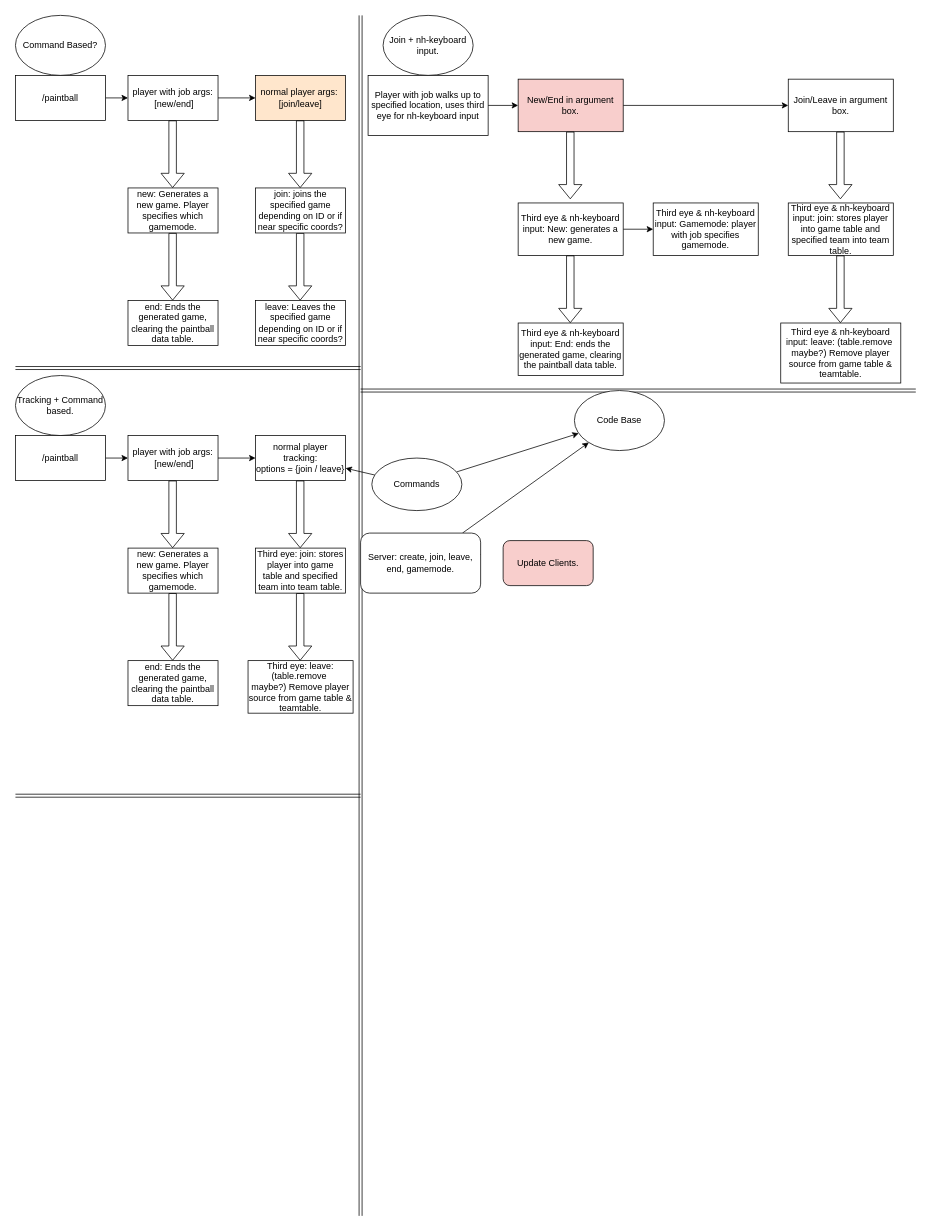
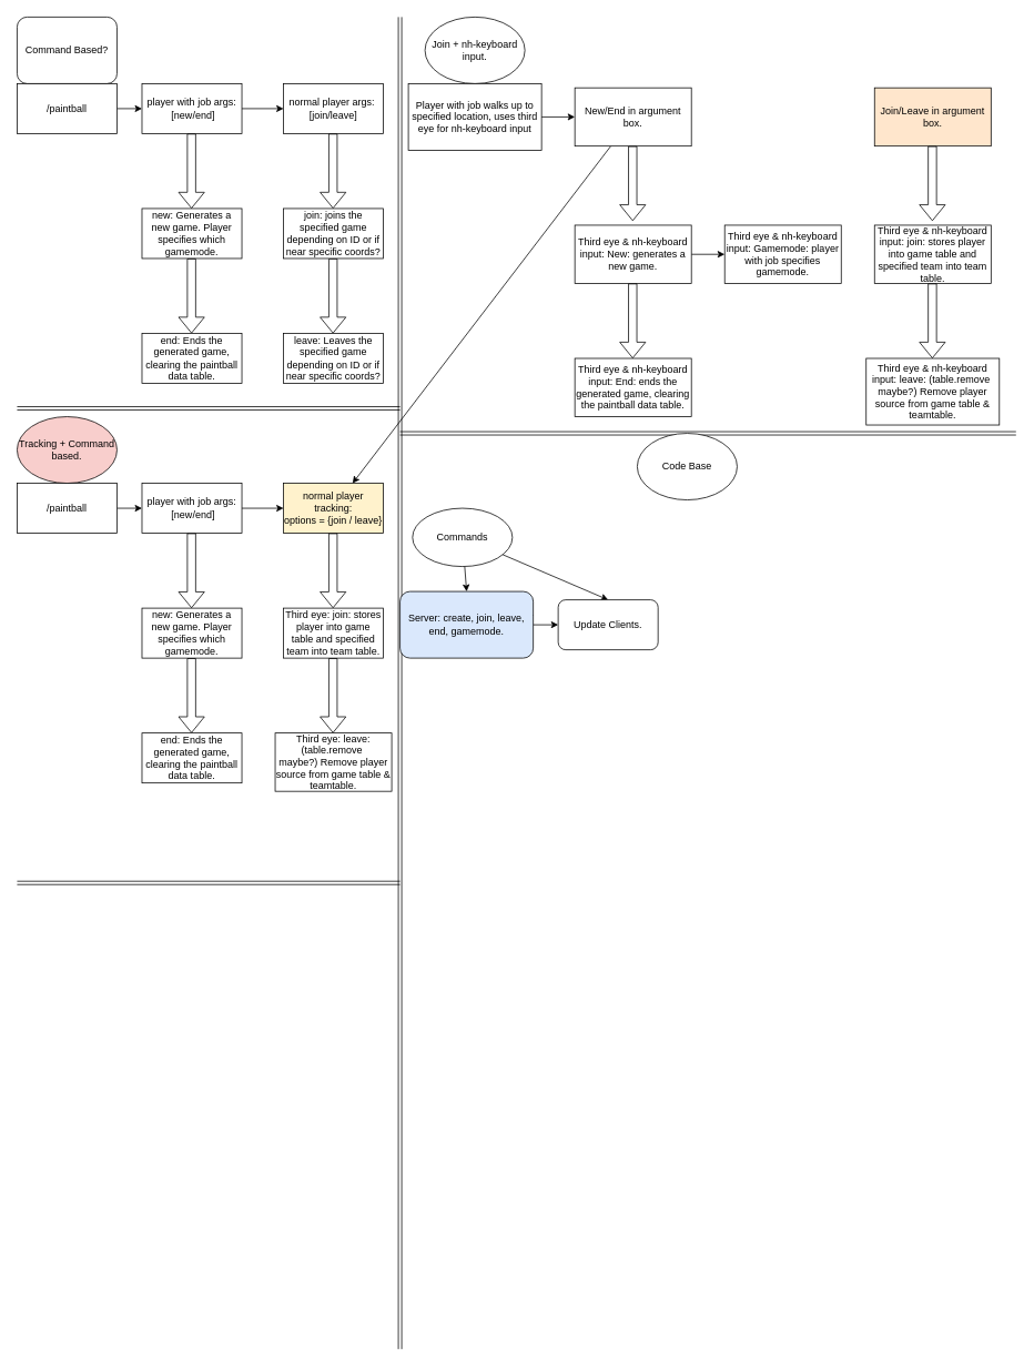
- <mxCell id="2" value="Command Based?" style="ellipse;whiteSpace=wrap;html=1;" vertex="1" parent="1"><mxGeometry width="120" height="80" as="geometry" x="20" y="20" /></mxCell>
+ <mxCell id="2" value="Command Based?" style="whiteSpace=wrap;html=1;rounded=1;" vertex="1" parent="1"><mxGeometry width="120" height="80" as="geometry" x="20" y="20" /></mxCell>
- <mxCell id="11" value="normal player args:&amp;nbsp;&lt;br&gt;[join/leave]" style="rounded=0;whiteSpace=wrap;html=1;fillColor=#ffe6cc;" vertex="1" parent="1"><mxGeometry x="340" y="100" width="120" height="60" as="geometry" /></mxCell>
+ <mxCell id="11" value="normal player args:&amp;nbsp;&lt;br&gt;[join/leave]" style="rounded=0;whiteSpace=wrap;html=1;" vertex="1" parent="1"><mxGeometry x="340" y="100" width="120" height="60" as="geometry" /></mxCell>
- <mxCell id="36" value="New/End in argument box." style="rounded=0;whiteSpace=wrap;html=1;fillColor=#f8cecc;" vertex="1" parent="1"><mxGeometry x="690" y="105" width="140" height="70" as="geometry" /></mxCell>
+ <mxCell id="36" value="New/End in argument box." style="rounded=0;whiteSpace=wrap;html=1;" vertex="1" parent="1"><mxGeometry x="690" y="105" width="140" height="70" as="geometry" /></mxCell>
- <mxCell id="35" style="edgeStyle=none;html=1;entryX=0;entryY=0.5;entryDx=0;entryDy=0;" edge="1" parent="1" source="36" target="38"><mxGeometry relative="1" as="geometry" /></mxCell>
+ <mxCell id="35" style="edgeStyle=none;html=1;" edge="1" parent="1" source="36" target="25"><mxGeometry relative="1" as="geometry" /></mxCell>
- <mxCell id="38" value="Join/Leave in argument box." style="rounded=0;whiteSpace=wrap;html=1;" vertex="1" parent="1"><mxGeometry x="1050" y="105" width="140" height="70" as="geometry" /></mxCell>
+ <mxCell id="38" value="Join/Leave in argument box." style="rounded=0;whiteSpace=wrap;html=1;fillColor=#ffe6cc;" vertex="1" parent="1"><mxGeometry x="1050" y="105" width="140" height="70" as="geometry" /></mxCell>
- <mxCell id="16" value="Tracking + Command based." style="ellipse;whiteSpace=wrap;html=1;" vertex="1" parent="1"><mxGeometry y="500" width="120" height="80" as="geometry" x="20" /></mxCell>
+ <mxCell id="16" value="Tracking + Command based." style="ellipse;whiteSpace=wrap;html=1;fillColor=#f8cecc;" vertex="1" parent="1"><mxGeometry y="500" width="120" height="80" as="geometry" x="20" /></mxCell>
- <mxCell id="51" style="edgeStyle=none;html=1;" edge="1" parent="1" source="52" target="49"><mxGeometry relative="1" as="geometry" /></mxCell>
+ <mxCell id="51" style="edgeStyle=none;html=1;entryX=0.5;entryY=0;entryDx=0;entryDy=0;" edge="1" parent="1" source="52" target="56"><mxGeometry relative="1" as="geometry" /></mxCell>
- <mxCell id="25" value="normal player tracking:&lt;br&gt;options = {join / leave}" style="rounded=0;whiteSpace=wrap;html=1;" vertex="1" parent="1"><mxGeometry x="340" y="580" width="120" height="60" as="geometry" /></mxCell>
+ <mxCell id="25" value="normal player tracking:&lt;br&gt;options = {join / leave}" style="rounded=0;whiteSpace=wrap;html=1;fillColor=#fff2cc;" vertex="1" parent="1"><mxGeometry x="340" y="580" width="120" height="60" as="geometry" /></mxCell>
- <mxCell id="50" style="edgeStyle=none;html=1;" edge="1" parent="1" source="52" target="25"><mxGeometry relative="1" as="geometry" /></mxCell>
+ <mxCell id="50" style="edgeStyle=none;html=1;entryX=0.5;entryY=0;entryDx=0;entryDy=0;" edge="1" parent="1" source="52" target="55"><mxGeometry relative="1" as="geometry" /></mxCell>
- <mxCell id="54" style="edgeStyle=none;html=1;" edge="1" parent="1" source="55" target="49"><mxGeometry relative="1" as="geometry" /></mxCell>
+ <mxCell id="54" style="edgeStyle=none;html=1;" edge="1" parent="1" source="55" target="56"><mxGeometry relative="1" as="geometry" /></mxCell>
- <mxCell id="55" value="Server: create, join, leave, end, gamemode." style="rounded=1;whiteSpace=wrap;html=1;" vertex="1" parent="1"><mxGeometry x="480" y="710" width="160" height="80" as="geometry" /></mxCell>
+ <mxCell id="55" value="Server: create, join, leave, end, gamemode." style="rounded=1;whiteSpace=wrap;html=1;fillColor=#dae8fc;" vertex="1" parent="1"><mxGeometry x="480" y="710" width="160" height="80" as="geometry" /></mxCell>
- <mxCell id="56" value="Update Clients." style="rounded=1;whiteSpace=wrap;html=1;fillColor=#f8cecc;" vertex="1" parent="1"><mxGeometry x="670" y="720" width="120" height="60" as="geometry" /></mxCell>
+ <mxCell id="56" value="Update Clients." style="rounded=1;whiteSpace=wrap;html=1;" vertex="1" parent="1"><mxGeometry x="670" y="720" width="120" height="60" as="geometry" /></mxCell>
